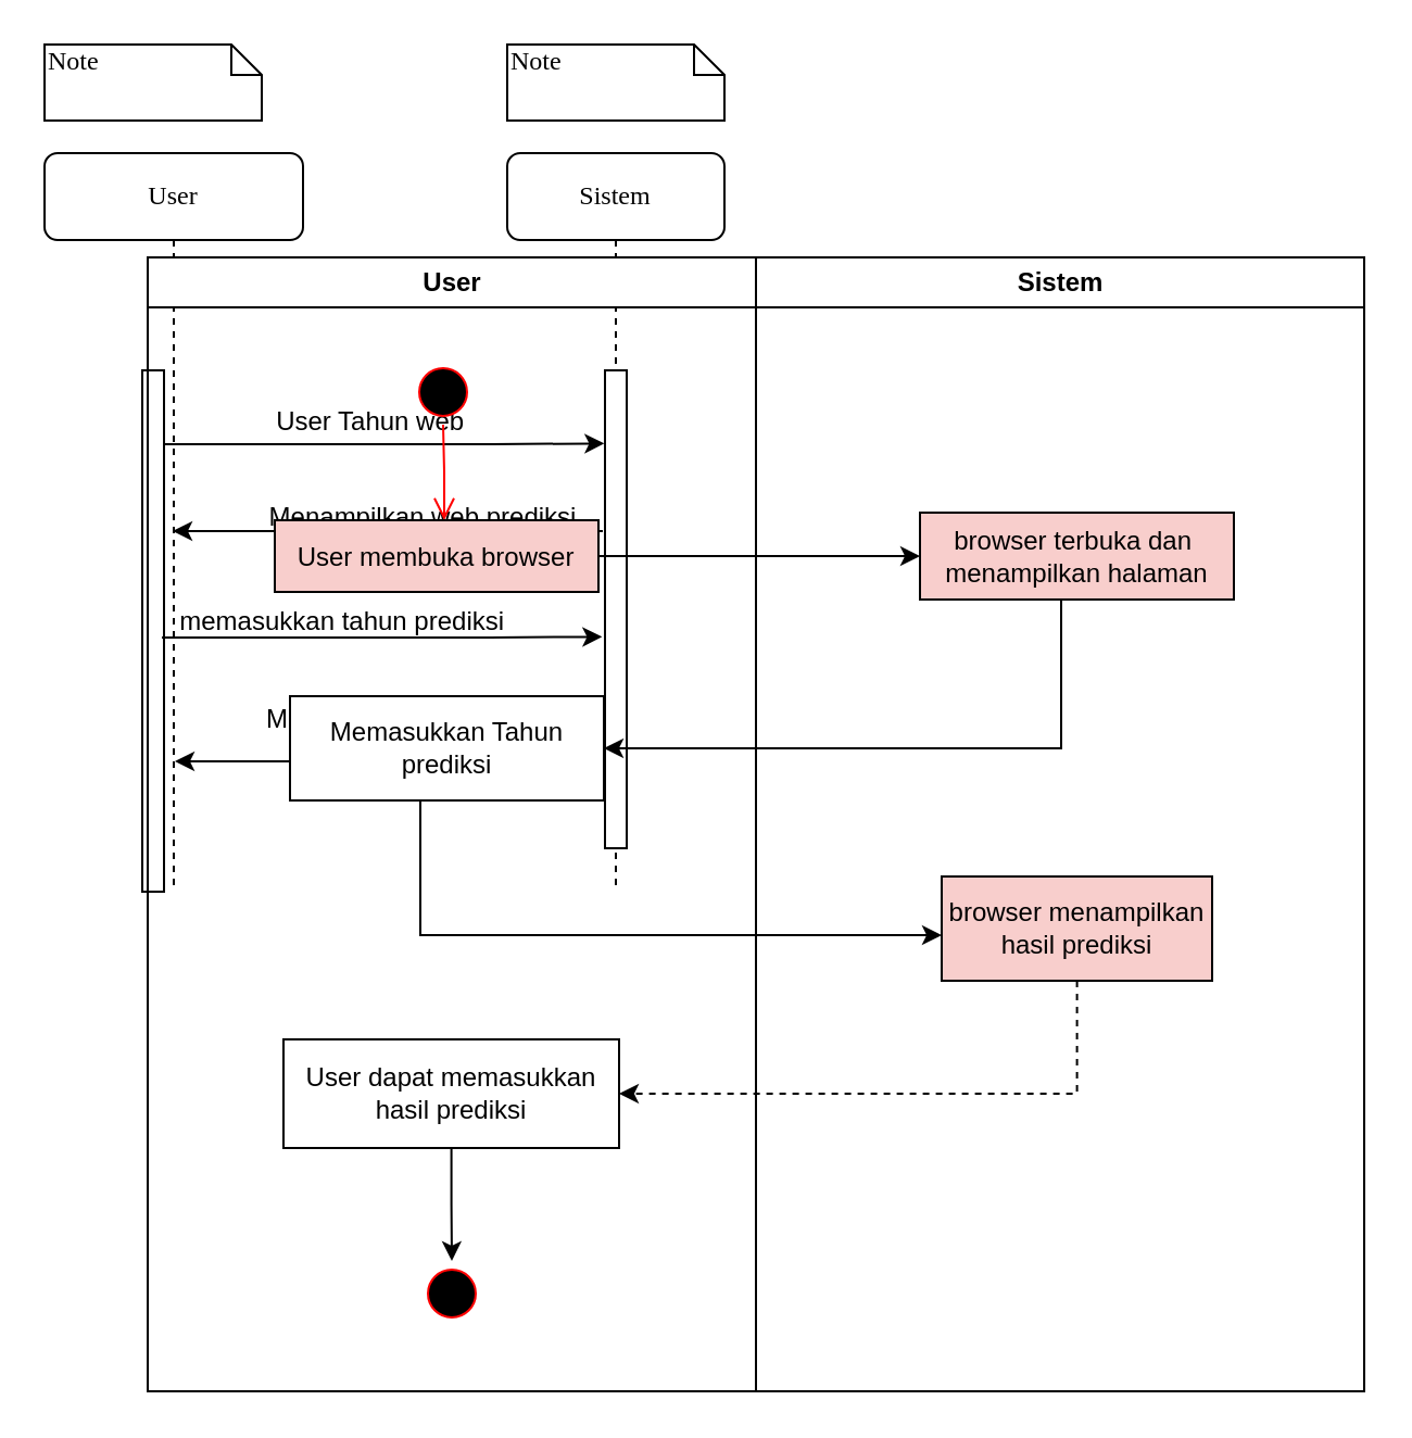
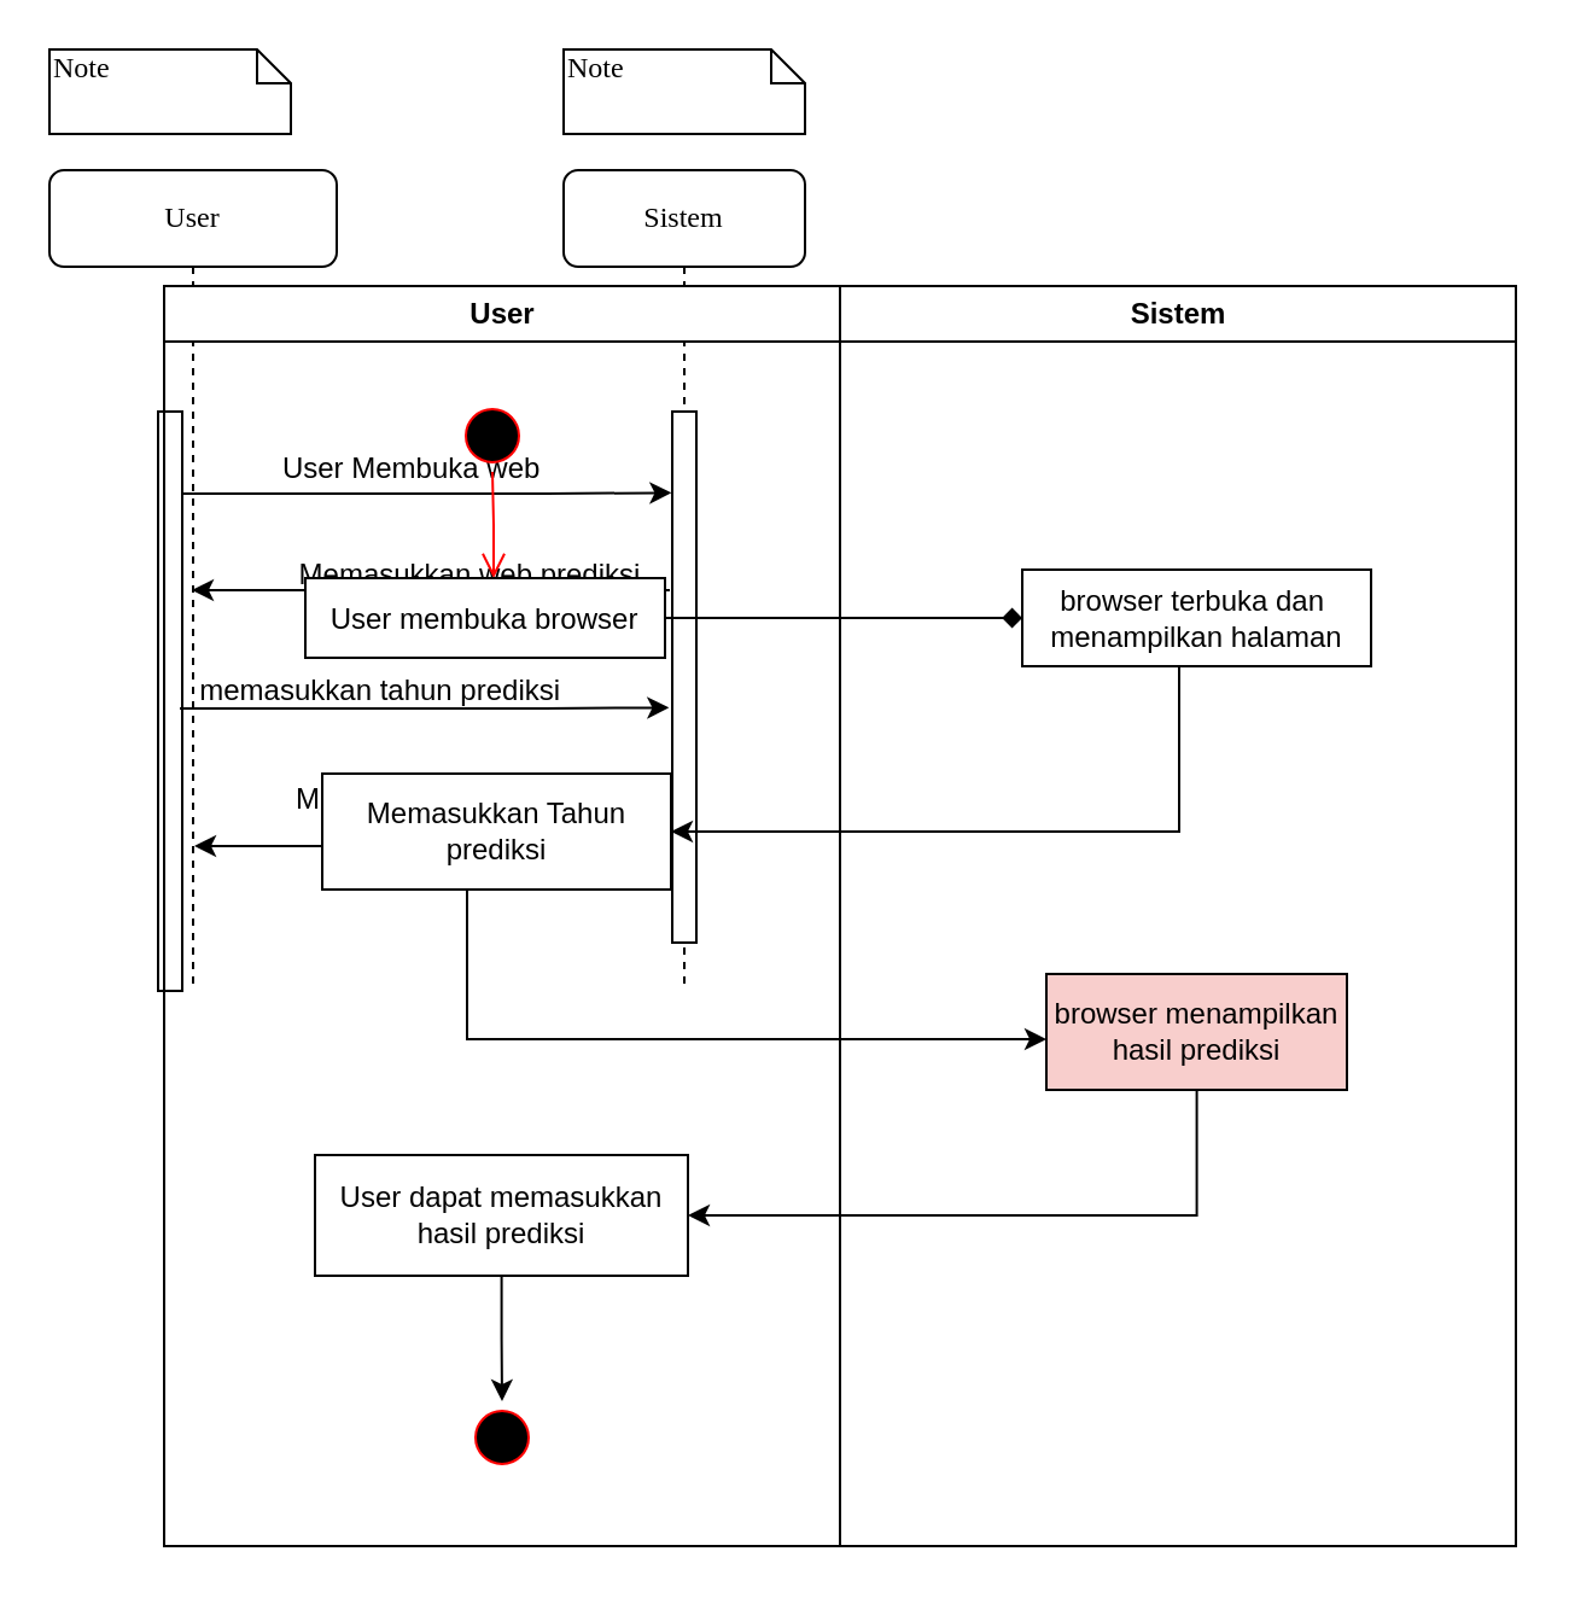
- <mxCell id="9" value="User Tahun web&amp;nbsp;" style="text;html=1;strokeColor=none;fillColor=none;align=center;verticalAlign=middle;whiteSpace=wrap;rounded=0;" vertex="1" parent="1"><mxGeometry x="79" y="179" width="186" height="30" as="geometry" /></mxCell>
+ <mxCell id="9" value="User Membuka web&amp;nbsp;" style="text;html=1;strokeColor=none;fillColor=none;align=center;verticalAlign=middle;whiteSpace=wrap;rounded=0;" vertex="1" parent="1"><mxGeometry x="79" y="179" width="186" height="30" as="geometry" /></mxCell>
- <mxCell id="11" value="Menampilkan web prediksi" style="text;html=1;align=center;verticalAlign=middle;resizable=0;points=[];autosize=1;strokeColor=none;fillColor=none;" vertex="1" parent="1"><mxGeometry x="114" y="225" width="159" height="26" as="geometry" /></mxCell>
+ <mxCell id="11" value="Memasukkan web prediksi" style="text;html=1;align=center;verticalAlign=middle;resizable=0;points=[];autosize=1;strokeColor=none;fillColor=none;" vertex="1" parent="1"><mxGeometry x="114" y="225" width="159" height="26" as="geometry" /></mxCell>
- <mxCell id="19" value="User membuka browser" style="fillColor=#f8cecc;" vertex="1" parent="16"><mxGeometry x="58.5" y="121" width="149" height="33" as="geometry" /></mxCell>
+ <mxCell id="19" value="User membuka browser" style="" vertex="1" parent="16"><mxGeometry x="58.5" y="121" width="149" height="33" as="geometry" /></mxCell>
- <mxCell id="27" value="" style="endArrow=classic;html=1;rounded=0;entryX=0;entryY=0.5;entryDx=0;entryDy=0;exitX=1;exitY=0.5;exitDx=0;exitDy=0;" edge="1" parent="1" source="19" target="25"><mxGeometry width="50" height="50" relative="1" as="geometry"><mxPoint x="263" y="290" as="sourcePoint" /><mxPoint x="313" y="240" as="targetPoint" /></mxGeometry></mxCell>
+ <mxCell id="27" value="" style="endArrow=diamond;html=1;rounded=0;entryX=0;entryY=0.5;entryDx=0;entryDy=0;exitX=1;exitY=0.5;exitDx=0;exitDy=0;" edge="1" parent="1" source="19" target="25"><mxGeometry width="50" height="50" relative="1" as="geometry"><mxPoint x="263" y="290" as="sourcePoint" /><mxPoint x="313" y="240" as="targetPoint" /></mxGeometry></mxCell>
- <mxCell id="25" value="browser terbuka dan&amp;nbsp; menampilkan halaman" style="rounded=0;whiteSpace=wrap;html=1;fillColor=#f8cecc;" vertex="1" parent="24"><mxGeometry x="75.5" y="117.5" width="144.5" height="40" as="geometry" /></mxCell>
+ <mxCell id="25" value="browser terbuka dan&amp;nbsp; menampilkan halaman" style="rounded=0;whiteSpace=wrap;html=1;" vertex="1" parent="24"><mxGeometry x="75.5" y="117.5" width="144.5" height="40" as="geometry" /></mxCell>
- <mxCell id="30" style="edgeStyle=orthogonalEdgeStyle;rounded=0;orthogonalLoop=1;jettySize=auto;html=1;entryX=1;entryY=0.5;entryDx=0;entryDy=0;dashed=1;" edge="1" parent="1" source="26" target="22"><mxGeometry relative="1" as="geometry"><Array as="points"><mxPoint x="495" y="503" /></Array></mxGeometry></mxCell>
+ <mxCell id="30" style="edgeStyle=orthogonalEdgeStyle;rounded=0;orthogonalLoop=1;jettySize=auto;html=1;entryX=1;entryY=0.5;entryDx=0;entryDy=0;" edge="1" parent="1" source="26" target="22"><mxGeometry relative="1" as="geometry"><Array as="points"><mxPoint x="495" y="503" /></Array></mxGeometry></mxCell>
